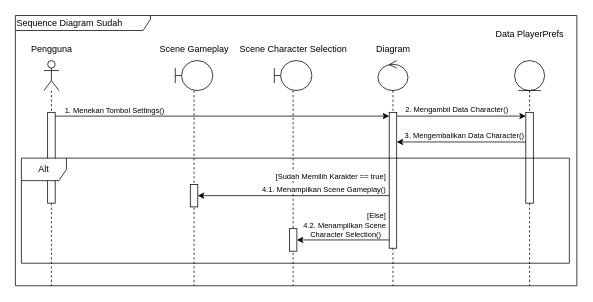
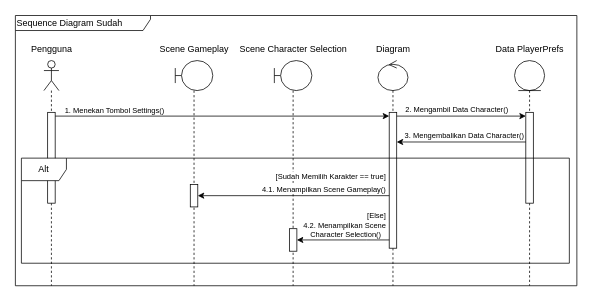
- <mxCell id="14" value="&lt;div&gt;Data PlayerPrefs&lt;/div&gt;" style="text;html=1;align=center;verticalAlign=middle;resizable=0;points=[];autosize=1;strokeColor=none;fillColor=none;" parent="1" vertex="1"><mxGeometry x="650" y="30" width="110" height="30" as="geometry" /></mxCell>
+ <mxCell id="14" value="&lt;div&gt;Data PlayerPrefs&lt;/div&gt;" style="text;html=1;align=center;verticalAlign=middle;resizable=0;points=[];autosize=1;strokeColor=none;fillColor=none;" parent="1" vertex="1"><mxGeometry x="650" y="50" width="110" height="30" as="geometry" /></mxCell>
